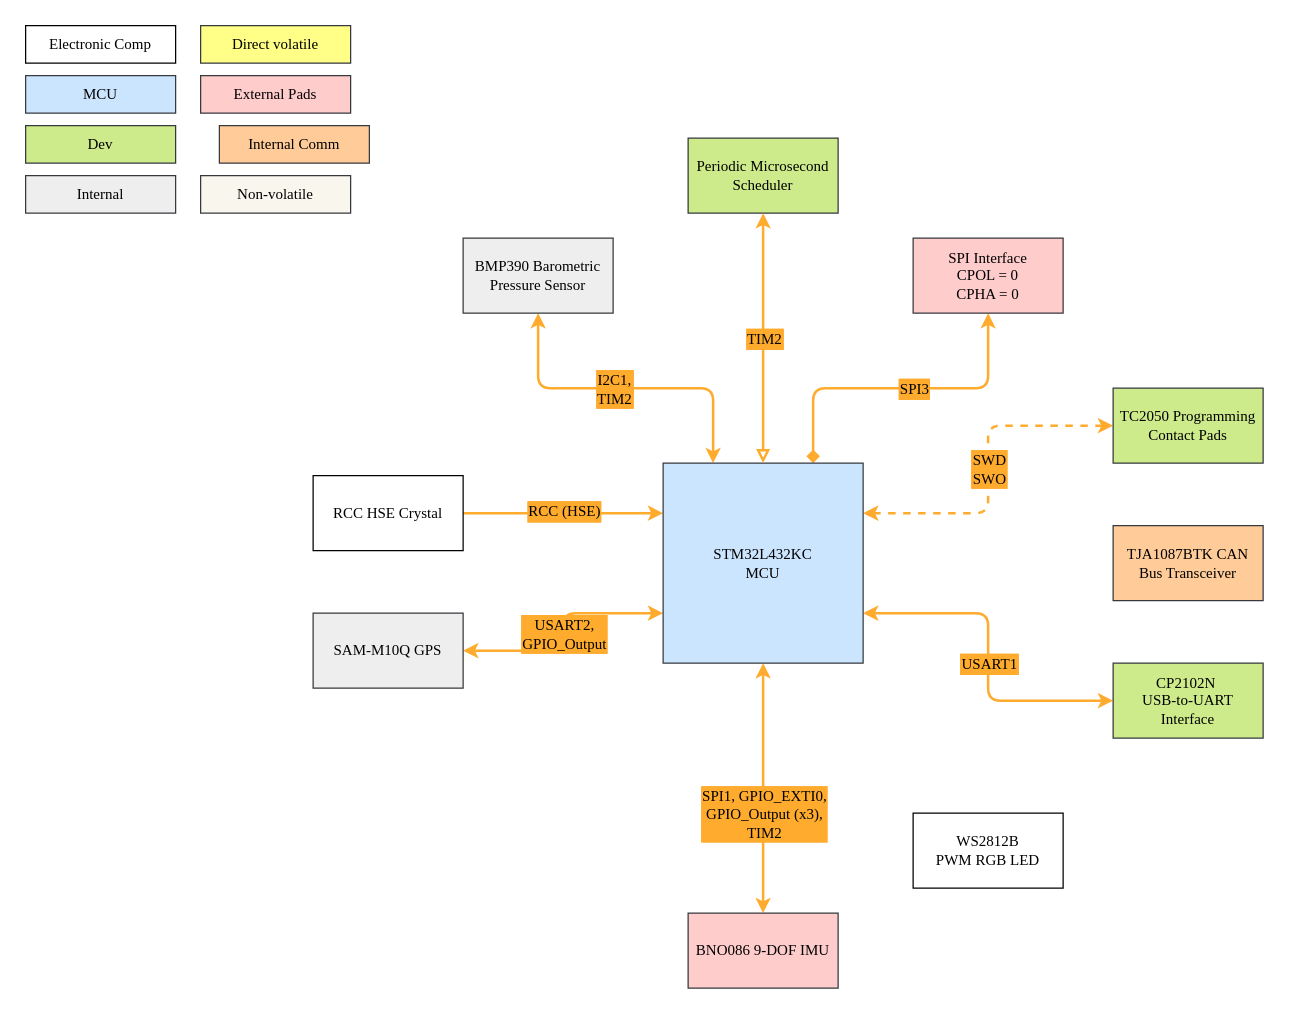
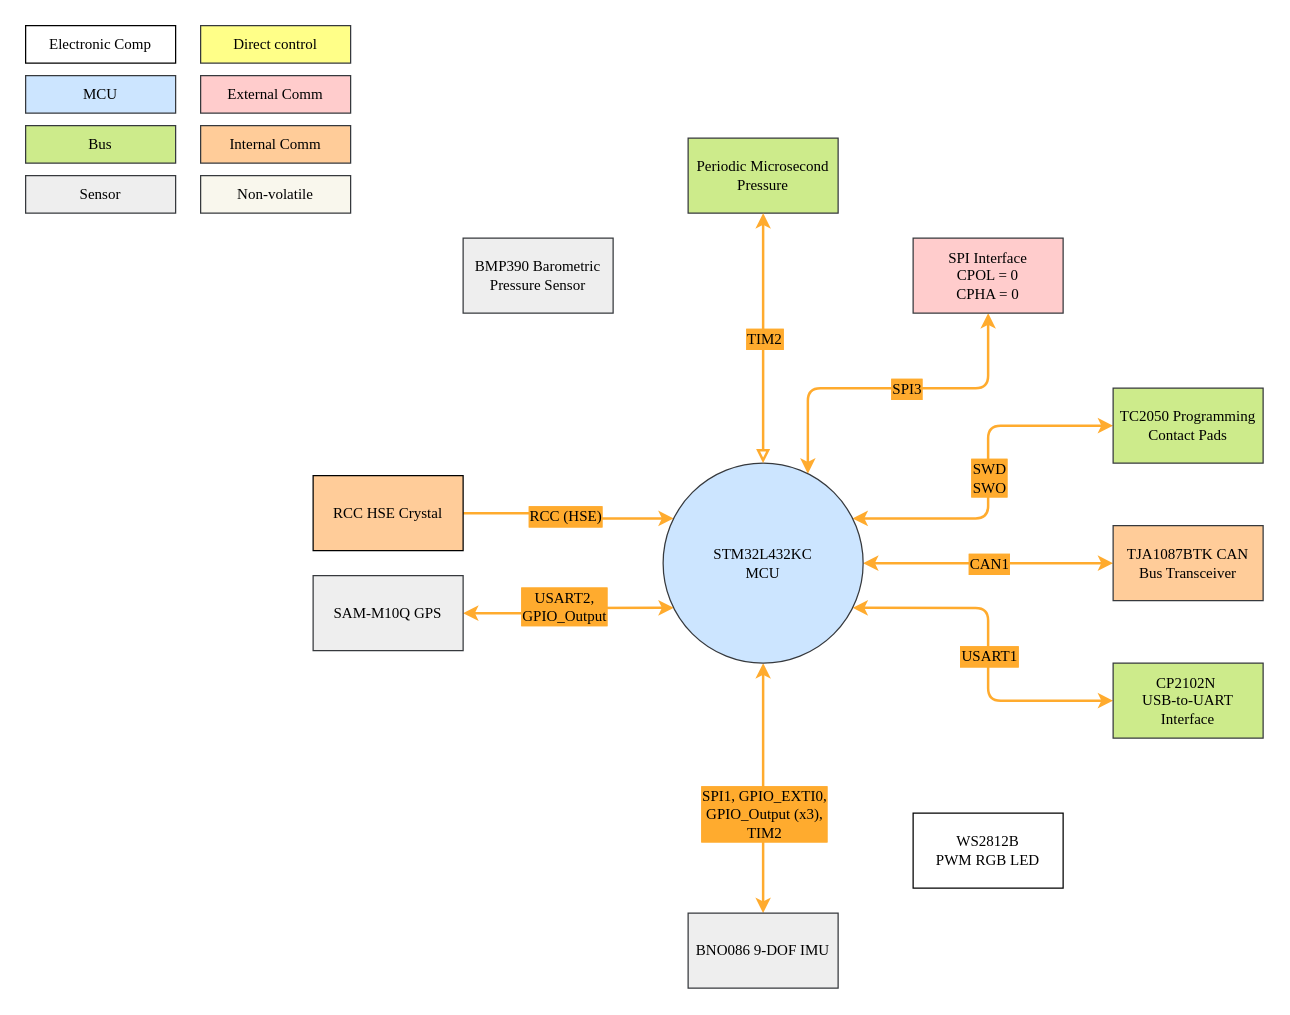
- <mxCell id="10" value="Direct volatile" style="rounded=0;whiteSpace=wrap;html=1;fontSize=12;fontFamily=JetBrains Mono;fontSource=https%3A%2F%2Ffonts.googleapis.com%2Fcss%3Ffamily%3DJetBrains%2BMono;fillColor=#ffff88;strokeColor=#36393d;" parent="1" vertex="1"><mxGeometry x="160" y="20" width="120" height="30" as="geometry" /></mxCell>
+ <mxCell id="10" value="Direct control" style="rounded=0;whiteSpace=wrap;html=1;fontSize=12;fontFamily=JetBrains Mono;fontSource=https%3A%2F%2Ffonts.googleapis.com%2Fcss%3Ffamily%3DJetBrains%2BMono;fillColor=#ffff88;strokeColor=#36393d;" parent="1" vertex="1"><mxGeometry x="160" y="20" width="120" height="30" as="geometry" /></mxCell>
- <mxCell id="11" value="External Pads" style="rounded=0;whiteSpace=wrap;html=1;fontSize=12;fontFamily=JetBrains Mono;fontSource=https%3A%2F%2Ffonts.googleapis.com%2Fcss%3Ffamily%3DJetBrains%2BMono;fillColor=#ffcccc;strokeColor=#36393d;" parent="1" vertex="1"><mxGeometry x="160" y="60" width="120" height="30" as="geometry" /></mxCell>
+ <mxCell id="11" value="External Comm" style="rounded=0;whiteSpace=wrap;html=1;fontSize=12;fontFamily=JetBrains Mono;fontSource=https%3A%2F%2Ffonts.googleapis.com%2Fcss%3Ffamily%3DJetBrains%2BMono;fillColor=#ffcccc;strokeColor=#36393d;" parent="1" vertex="1"><mxGeometry x="160" y="60" width="120" height="30" as="geometry" /></mxCell>
- <mxCell id="14" value="Dev" style="rounded=0;whiteSpace=wrap;html=1;fontSize=12;fontFamily=JetBrains Mono;fontSource=https%3A%2F%2Ffonts.googleapis.com%2Fcss%3Ffamily%3DJetBrains%2BMono;fillColor=#cdeb8b;strokeColor=#36393d;" parent="1" vertex="1"><mxGeometry x="20" y="100" width="120" height="30" as="geometry" /></mxCell>
+ <mxCell id="14" value="Bus" style="rounded=0;whiteSpace=wrap;html=1;fontSize=12;fontFamily=JetBrains Mono;fontSource=https%3A%2F%2Ffonts.googleapis.com%2Fcss%3Ffamily%3DJetBrains%2BMono;fillColor=#cdeb8b;strokeColor=#36393d;" parent="1" vertex="1"><mxGeometry x="20" y="100" width="120" height="30" as="geometry" /></mxCell>
- <mxCell id="12" value="Internal Comm " style="rounded=0;whiteSpace=wrap;html=1;fontSize=12;fontFamily=JetBrains Mono;fontSource=https%3A%2F%2Ffonts.googleapis.com%2Fcss%3Ffamily%3DJetBrains%2BMono;fillColor=#ffcc99;strokeColor=#36393d;" parent="1" vertex="1"><mxGeometry x="175" y="100" width="120" height="30" as="geometry" /></mxCell>
+ <mxCell id="12" value="Internal Comm " style="rounded=0;whiteSpace=wrap;html=1;fontSize=12;fontFamily=JetBrains Mono;fontSource=https%3A%2F%2Ffonts.googleapis.com%2Fcss%3Ffamily%3DJetBrains%2BMono;fillColor=#ffcc99;strokeColor=#36393d;" parent="1" vertex="1"><mxGeometry x="160" y="100" width="120" height="30" as="geometry" /></mxCell>
- <mxCell id="36" value="&lt;div&gt;Periodic Microsecond Scheduler&lt;/div&gt;" style="rounded=0;whiteSpace=wrap;html=1;fontSize=12;fontFamily=JetBrains Mono;fontSource=https%3A%2F%2Ffonts.googleapis.com%2Fcss%3Ffamily%3DJetBrains%2BMono;fillColor=#cdeb8b;strokeColor=#36393d;" vertex="1" parent="1"><mxGeometry x="550" y="110" width="120" height="60" as="geometry" /></mxCell>
+ <mxCell id="36" value="&lt;div&gt;Periodic Microsecond Pressure&lt;/div&gt;" style="rounded=0;whiteSpace=wrap;html=1;fontSize=12;fontFamily=JetBrains Mono;fontSource=https%3A%2F%2Ffonts.googleapis.com%2Fcss%3Ffamily%3DJetBrains%2BMono;fillColor=#cdeb8b;strokeColor=#36393d;" vertex="1" parent="1"><mxGeometry x="550" y="110" width="120" height="60" as="geometry" /></mxCell>
- <mxCell id="9" value="Internal" style="rounded=0;whiteSpace=wrap;html=1;fontSize=12;fontFamily=JetBrains Mono;fontSource=https%3A%2F%2Ffonts.googleapis.com%2Fcss%3Ffamily%3DJetBrains%2BMono;fillColor=#eeeeee;strokeColor=#36393d;" parent="1" vertex="1"><mxGeometry x="20" y="140" width="120" height="30" as="geometry" /></mxCell>
+ <mxCell id="9" value="Sensor" style="rounded=0;whiteSpace=wrap;html=1;fontSize=12;fontFamily=JetBrains Mono;fontSource=https%3A%2F%2Ffonts.googleapis.com%2Fcss%3Ffamily%3DJetBrains%2BMono;fillColor=#eeeeee;strokeColor=#36393d;" parent="1" vertex="1"><mxGeometry x="20" y="140" width="120" height="30" as="geometry" /></mxCell>
- <mxCell id="22" style="edgeStyle=orthogonalEdgeStyle;rounded=1;orthogonalLoop=1;jettySize=auto;html=1;exitX=0.5;exitY=1;exitDx=0;exitDy=0;entryX=0.25;entryY=0;entryDx=0;entryDy=0;startArrow=classic;startFill=1;strokeWidth=2;fontSize=12;fontFamily=JetBrains Mono;fontSource=https%3A%2F%2Ffonts.googleapis.com%2Fcss%3Ffamily%3DJetBrains%2BMono;strokeColor=#FFAB2E;fillColor=#ffcc99;curved=0;" parent="1" source="33" target="29" edge="1"><mxGeometry relative="1" as="geometry"><mxPoint x="610" y="370" as="targetPoint" /></mxGeometry></mxCell>
- <mxCell id="23" value="&lt;div&gt;I2C1,&lt;/div&gt;&lt;div&gt;TIM2&lt;/div&gt;" style="edgeLabel;html=1;align=center;verticalAlign=middle;resizable=0;points=[];fontSize=12;fontFamily=JetBrains Mono;fontSource=https%3A%2F%2Ffonts.googleapis.com%2Fcss%3Ffamily%3DJetBrains%2BMono;labelBackgroundColor=#FFAB2E;labelBorderColor=#FFAB2E;" parent="22" vertex="1" connectable="0"><mxGeometry x="-0.024" y="2" relative="1" as="geometry"><mxPoint x="-7" y="2" as="offset" /></mxGeometry></mxCell>
- <mxCell id="24" style="edgeStyle=orthogonalEdgeStyle;rounded=1;orthogonalLoop=1;jettySize=auto;html=1;exitX=0.5;exitY=1;exitDx=0;exitDy=0;entryX=0.75;entryY=0;entryDx=0;entryDy=0;startArrow=classic;startFill=1;strokeWidth=2;fontSize=12;fontFamily=JetBrains Mono;fontSource=https%3A%2F%2Ffonts.googleapis.com%2Fcss%3Ffamily%3DJetBrains%2BMono;strokeColor=#FFAB2E;fillColor=#ffcc99;curved=0;endArrow=diamond;" parent="1" source="35" target="29" edge="1"><mxGeometry relative="1" as="geometry"><mxPoint x="760" y="280" as="targetPoint" /></mxGeometry></mxCell>
+ <mxCell id="24" style="edgeStyle=orthogonalEdgeStyle;rounded=1;orthogonalLoop=1;jettySize=auto;html=1;exitX=0.5;exitY=1;exitDx=0;exitDy=0;entryX=0.75;entryY=0;entryDx=0;entryDy=0;startArrow=classic;startFill=1;strokeWidth=2;fontSize=12;fontFamily=JetBrains Mono;fontSource=https%3A%2F%2Ffonts.googleapis.com%2Fcss%3Ffamily%3DJetBrains%2BMono;strokeColor=#FFAB2E;fillColor=#ffcc99;curved=0;" parent="1" source="35" target="29" edge="1"><mxGeometry relative="1" as="geometry"><mxPoint x="760" y="280" as="targetPoint" /></mxGeometry></mxCell>
- <mxCell id="6" style="edgeStyle=orthogonalEdgeStyle;rounded=1;orthogonalLoop=1;jettySize=auto;html=1;exitX=0;exitY=0.5;exitDx=0;exitDy=0;entryX=1;entryY=0.25;entryDx=0;entryDy=0;startArrow=classic;startFill=1;strokeWidth=2;strokeColor=#FFAB2E;fillColor=#ffcc99;fontSize=12;fontFamily=JetBrains Mono;fontSource=https%3A%2F%2Ffonts.googleapis.com%2Fcss%3Ffamily%3DJetBrains%2BMono;curved=0;dashed=1;" parent="1" source="27" target="29" edge="1"><mxGeometry relative="1" as="geometry" /></mxCell>
+ <mxCell id="6" style="edgeStyle=orthogonalEdgeStyle;rounded=1;orthogonalLoop=1;jettySize=auto;html=1;exitX=0;exitY=0.5;exitDx=0;exitDy=0;entryX=1;entryY=0.25;entryDx=0;entryDy=0;startArrow=classic;startFill=1;strokeWidth=2;strokeColor=#FFAB2E;fillColor=#ffcc99;fontSize=12;fontFamily=JetBrains Mono;fontSource=https%3A%2F%2Ffonts.googleapis.com%2Fcss%3Ffamily%3DJetBrains%2BMono;curved=0;" parent="1" source="27" target="29" edge="1"><mxGeometry relative="1" as="geometry" /></mxCell>
- <mxCell id="28" value="RCC HSE Crystal" style="rounded=0;whiteSpace=wrap;html=1;fontSize=12;fontFamily=JetBrains Mono;fontSource=https%3A%2F%2Ffonts.googleapis.com%2Fcss%3Ffamily%3DJetBrains%2BMono;" parent="1" vertex="1"><mxGeometry x="250" y="380" width="120" height="60" as="geometry" /></mxCell>
+ <mxCell id="28" value="RCC HSE Crystal" style="rounded=0;whiteSpace=wrap;html=1;fontSize=12;fontFamily=JetBrains Mono;fontSource=https%3A%2F%2Ffonts.googleapis.com%2Fcss%3Ffamily%3DJetBrains%2BMono;fillColor=#ffcc99;" parent="1" vertex="1"><mxGeometry x="250" y="380" width="120" height="60" as="geometry" /></mxCell>
- <mxCell id="29" value="STM32L432KC&lt;br style=&quot;font-size: 12px;&quot;&gt;MCU" style="rounded=0;whiteSpace=wrap;html=1;fontFamily=JetBrains Mono;fillColor=#cce5ff;strokeColor=#36393d;fontSize=12;fontSource=https%3A%2F%2Ffonts.googleapis.com%2Fcss%3Ffamily%3DJetBrains%2BMono;" parent="1" vertex="1"><mxGeometry x="530" y="370" width="160" height="160" as="geometry" /></mxCell>
+ <mxCell id="29" value="STM32L432KC&lt;br style=&quot;font-size: 12px;&quot;&gt;MCU" style="ellipse;whiteSpace=wrap;html=1;fontFamily=JetBrains Mono;fillColor=#cce5ff;strokeColor=#36393d;fontSize=12;fontSource=https%3A%2F%2Ffonts.googleapis.com%2Fcss%3Ffamily%3DJetBrains%2BMono;" parent="1" vertex="1"><mxGeometry x="530" y="370" width="160" height="160" as="geometry" /></mxCell>
+ <mxCell id="4" style="edgeStyle=orthogonalEdgeStyle;rounded=1;orthogonalLoop=1;jettySize=auto;html=1;exitX=0;exitY=0.5;exitDx=0;exitDy=0;strokeWidth=2;startArrow=classic;startFill=1;fontFamily=JetBrains Mono;fontSource=https%3A%2F%2Ffonts.googleapis.com%2Fcss%3Ffamily%3DJetBrains%2BMono;strokeColor=#FFAB2E;fillColor=#ffcc99;fontSize=12;curved=0;entryX=1;entryY=0.5;entryDx=0;entryDy=0;" parent="1" source="26" target="29" edge="1"><mxGeometry relative="1" as="geometry"><mxPoint x="700" y="460" as="targetPoint" /></mxGeometry></mxCell>
+ <mxCell id="5" value="CAN1" style="edgeLabel;html=1;align=center;verticalAlign=middle;resizable=0;points=[];fontFamily=JetBrains Mono;fontSource=https%3A%2F%2Ffonts.googleapis.com%2Fcss%3Ffamily%3DJetBrains%2BMono;fontSize=12;labelBackgroundColor=#FFAB2E;labelBorderColor=#FFAB2E;" parent="4" vertex="1" connectable="0"><mxGeometry x="-0.033" relative="1" as="geometry"><mxPoint x="-3" as="offset" /></mxGeometry></mxCell>
- <mxCell id="32" value="SAM-M10Q GPS" style="rounded=0;whiteSpace=wrap;html=1;fontSize=12;fontFamily=JetBrains Mono;fontSource=https%3A%2F%2Ffonts.googleapis.com%2Fcss%3Ffamily%3DJetBrains%2BMono;fillColor=#eeeeee;strokeColor=#36393d;" parent="1" vertex="1"><mxGeometry x="250" y="490" width="120" height="60" as="geometry" /></mxCell>
+ <mxCell id="32" value="SAM-M10Q GPS" style="rounded=0;whiteSpace=wrap;html=1;fontSize=12;fontFamily=JetBrains Mono;fontSource=https%3A%2F%2Ffonts.googleapis.com%2Fcss%3Ffamily%3DJetBrains%2BMono;fillColor=#eeeeee;strokeColor=#36393d;" parent="1" vertex="1"><mxGeometry x="250" y="460" width="120" height="60" as="geometry" /></mxCell>
- <mxCell id="31" value="BNO086 9-DOF IMU" style="rounded=0;whiteSpace=wrap;html=1;fontSize=12;fontFamily=JetBrains Mono;fontSource=https%3A%2F%2Ffonts.googleapis.com%2Fcss%3Ffamily%3DJetBrains%2BMono;fillColor=#ffcccc;strokeColor=#36393d;" parent="1" vertex="1"><mxGeometry x="550" y="730" width="120" height="60" as="geometry" /></mxCell>
+ <mxCell id="31" value="BNO086 9-DOF IMU" style="rounded=0;whiteSpace=wrap;html=1;fontSize=12;fontFamily=JetBrains Mono;fontSource=https%3A%2F%2Ffonts.googleapis.com%2Fcss%3Ffamily%3DJetBrains%2BMono;fillColor=#eeeeee;strokeColor=#36393d;" parent="1" vertex="1"><mxGeometry x="550" y="730" width="120" height="60" as="geometry" /></mxCell>
